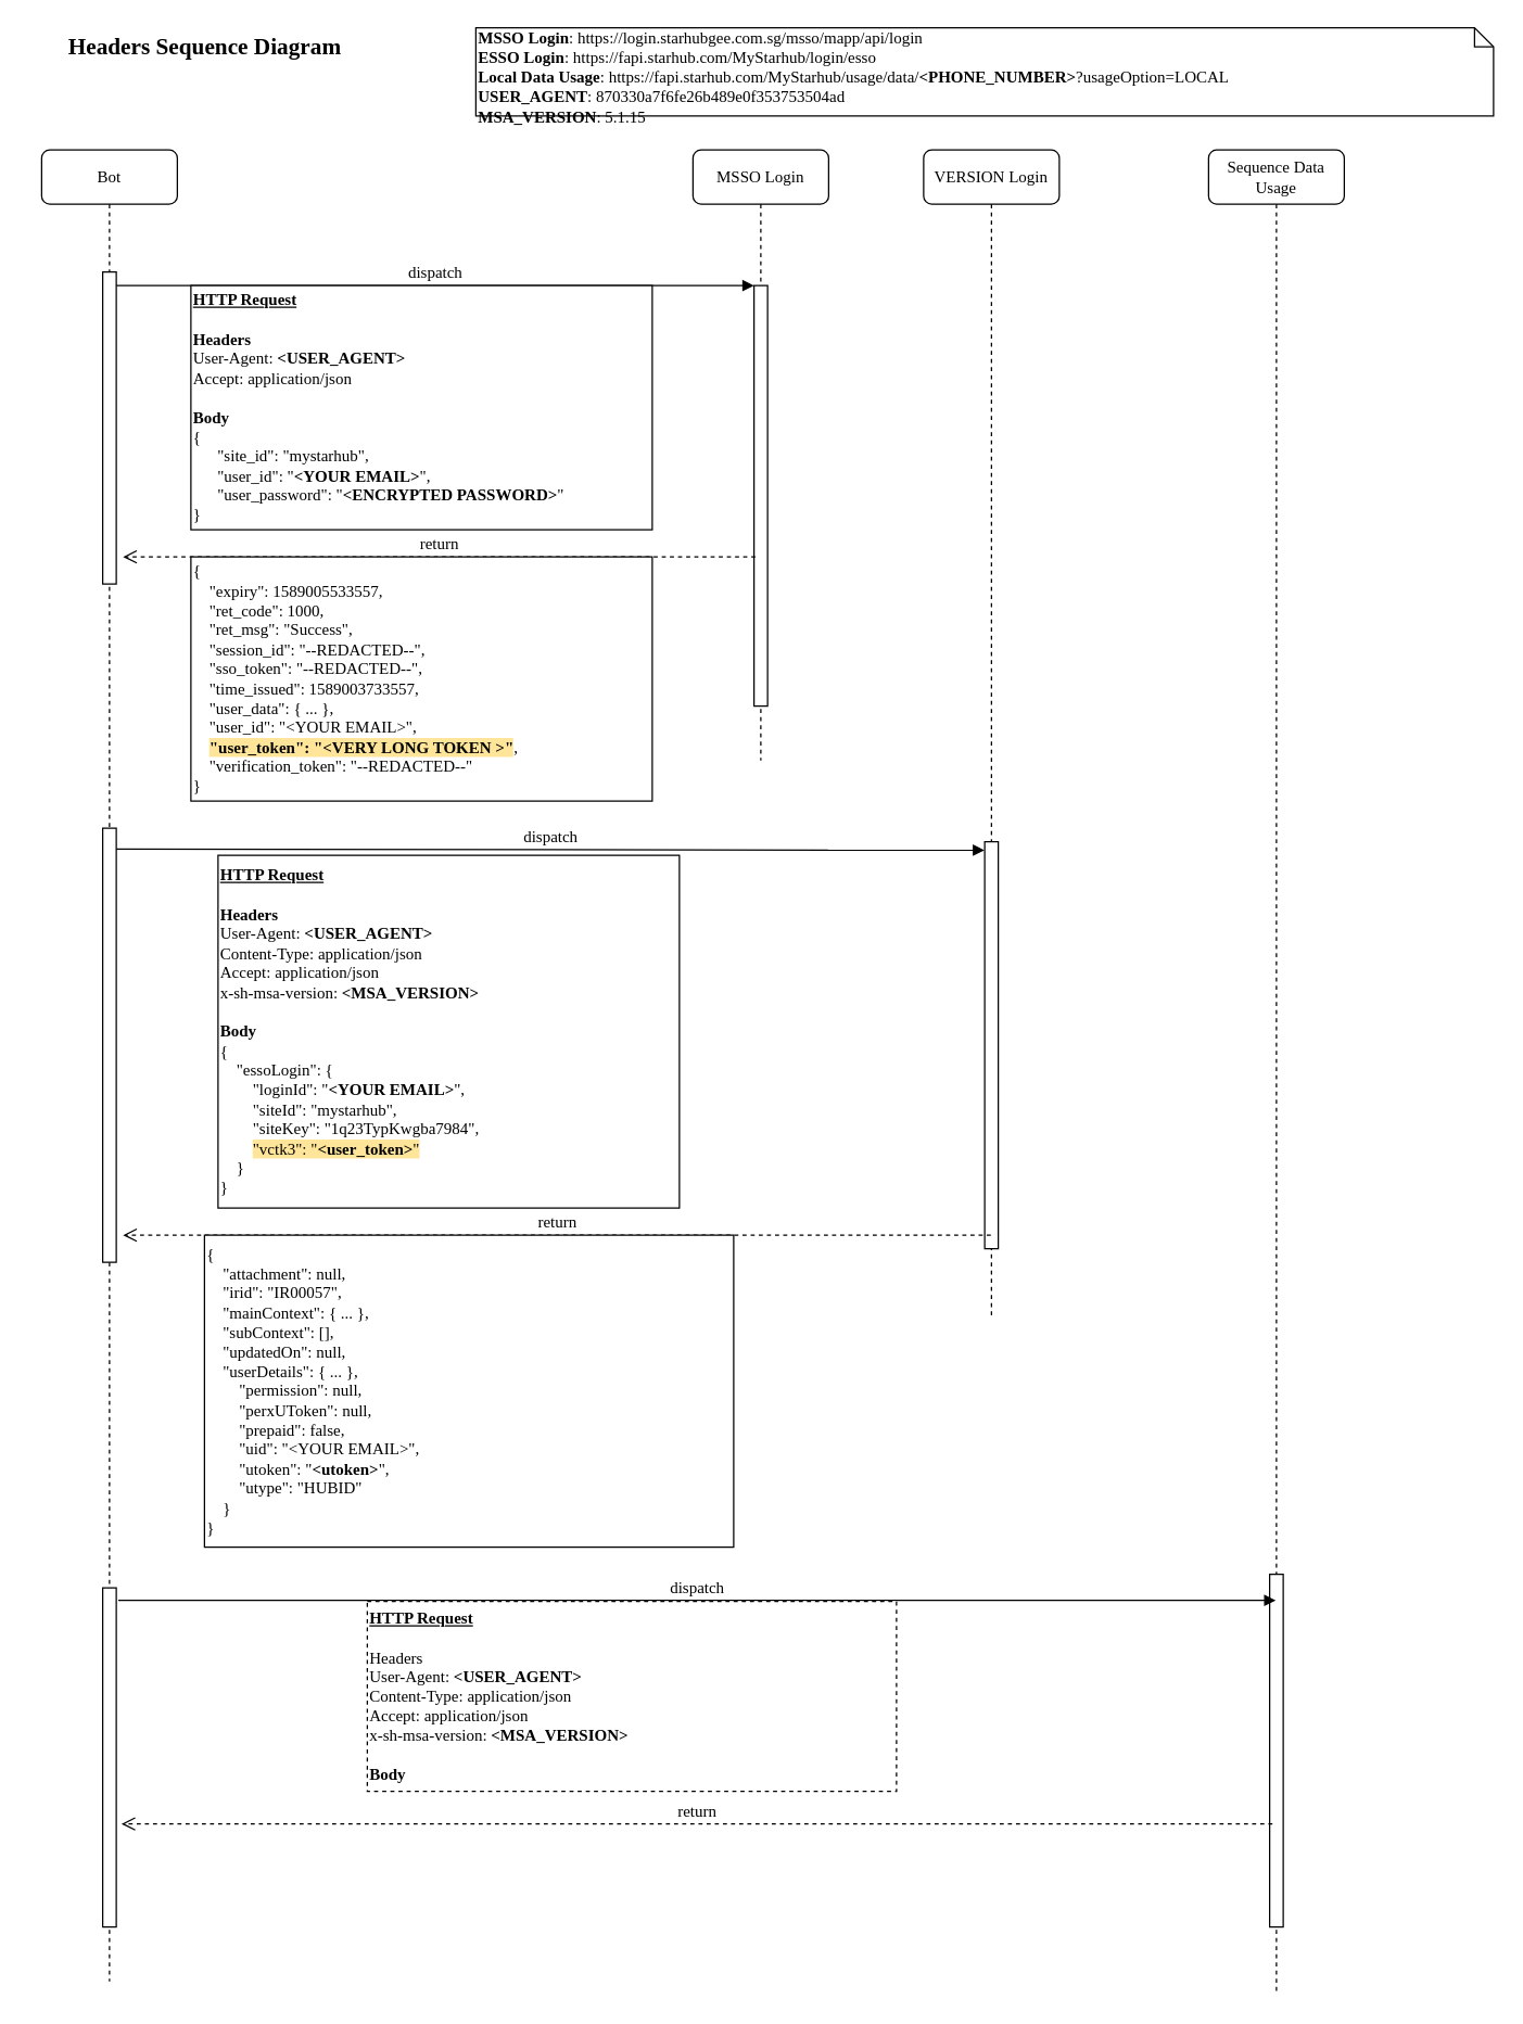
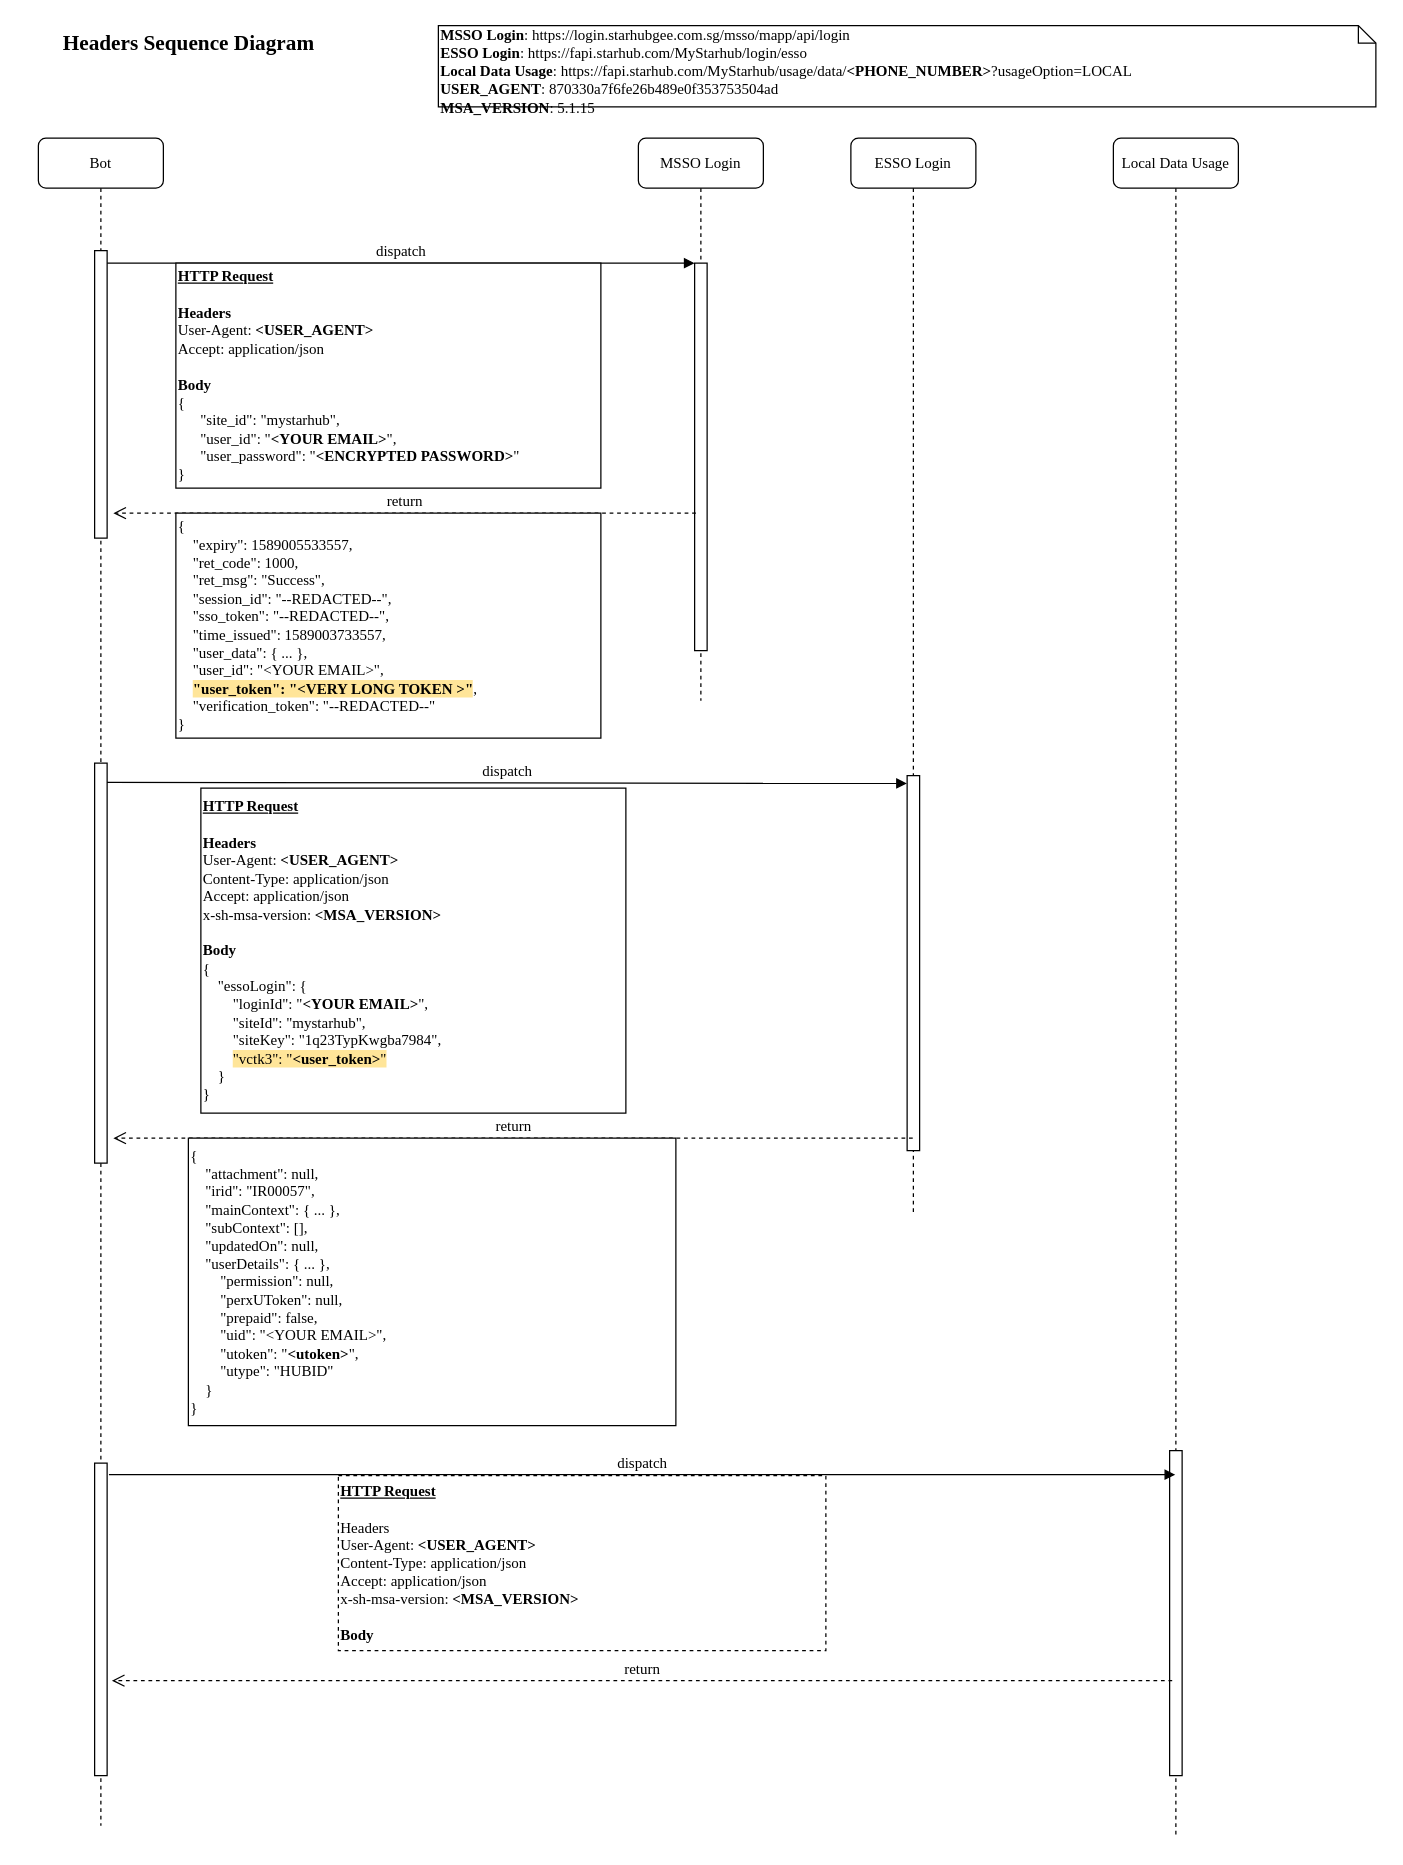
- <mxCell id="4" value="VERSION Login" style="shape=umlLifeline;perimeter=lifelinePerimeter;whiteSpace=wrap;html=1;container=1;collapsible=0;recursiveResize=0;outlineConnect=0;rounded=1;shadow=0;comic=0;labelBackgroundColor=none;strokeWidth=1;fontFamily=Verdana;fontSize=12;align=center;" parent="1" vertex="1"><mxGeometry x="680" y="110" width="100" height="860" as="geometry" /></mxCell>
+ <mxCell id="4" value="ESSO Login" style="shape=umlLifeline;perimeter=lifelinePerimeter;whiteSpace=wrap;html=1;container=1;collapsible=0;recursiveResize=0;outlineConnect=0;rounded=1;shadow=0;comic=0;labelBackgroundColor=none;strokeWidth=1;fontFamily=Verdana;fontSize=12;align=center;" parent="1" vertex="1"><mxGeometry x="680" y="110" width="100" height="860" as="geometry" /></mxCell>
- <mxCell id="20" value="Sequence Data Usage" style="shape=umlLifeline;perimeter=lifelinePerimeter;whiteSpace=wrap;html=1;container=1;collapsible=0;recursiveResize=0;outlineConnect=0;rounded=1;shadow=0;comic=0;labelBackgroundColor=none;strokeWidth=1;fontFamily=Verdana;fontSize=12;align=center;" vertex="1" parent="1"><mxGeometry x="890" y="110" width="100" height="1360" as="geometry" /></mxCell>
+ <mxCell id="20" value="Local Data Usage" style="shape=umlLifeline;perimeter=lifelinePerimeter;whiteSpace=wrap;html=1;container=1;collapsible=0;recursiveResize=0;outlineConnect=0;rounded=1;shadow=0;comic=0;labelBackgroundColor=none;strokeWidth=1;fontFamily=Verdana;fontSize=12;align=center;" vertex="1" parent="1"><mxGeometry x="890" y="110" width="100" height="1360" as="geometry" /></mxCell>
